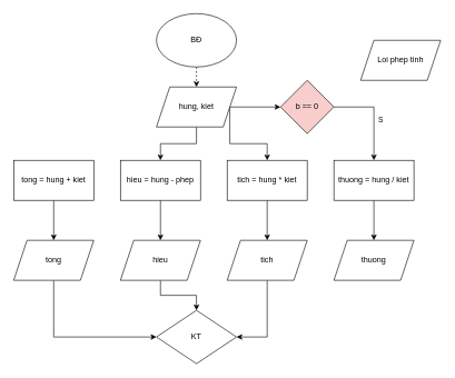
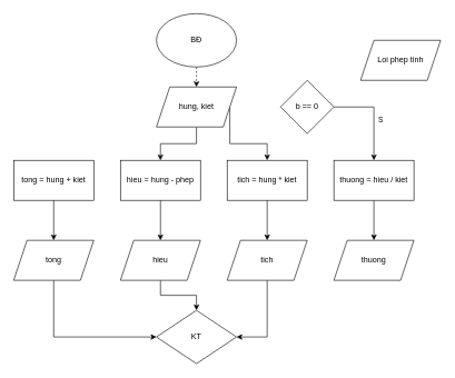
- <mxCell id="6" style="edgeStyle=orthogonalEdgeStyle;rounded=0;orthogonalLoop=1;jettySize=auto;html=1;exitX=1;exitY=0.5;exitDx=0;exitDy=0;entryX=0;entryY=0.5;entryDx=0;entryDy=0;" parent="1" source="7" target="25" edge="1"><mxGeometry relative="1" as="geometry" /></mxCell>
- <mxCell id="25" value="b == 0" style="rhombus;whiteSpace=wrap;html=1;fillColor=#f8cecc;" parent="1" vertex="1"><mxGeometry x="420" y="120" width="80" height="80" as="geometry" /></mxCell>
+ <mxCell id="25" value="b == 0" style="rhombus;whiteSpace=wrap;html=1;" parent="1" vertex="1"><mxGeometry x="420" y="120" width="80" height="80" as="geometry" /></mxCell>
- <mxCell id="22" value="thuong = hung / kiet" style="rounded=0;whiteSpace=wrap;html=1;" parent="1" vertex="1"><mxGeometry x="500" y="240" width="120" height="60" as="geometry" /></mxCell>
+ <mxCell id="22" value="thuong = hieu / kiet" style="rounded=0;whiteSpace=wrap;html=1;" parent="1" vertex="1"><mxGeometry x="500" y="240" width="120" height="60" as="geometry" /></mxCell>
